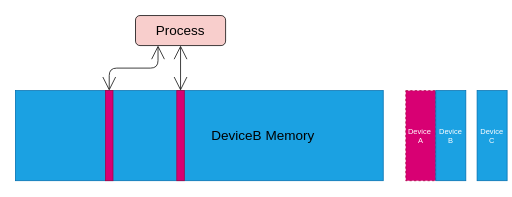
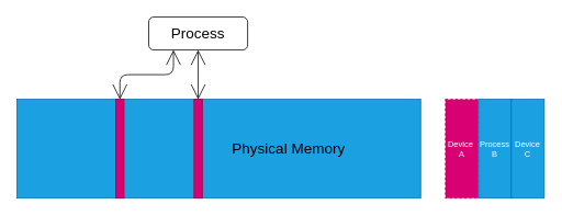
- <mxCell id="8" value="Process" style="rounded=1;whiteSpace=wrap;html=1;fontSize=18;fillColor=#f8cecc;" vertex="1" parent="1"><mxGeometry x="180" y="20" width="120" height="40" as="geometry" /></mxCell>
+ <mxCell id="8" value="Process" style="rounded=1;whiteSpace=wrap;html=1;fontSize=18;" vertex="1" parent="1"><mxGeometry x="180" y="20" width="120" height="40" as="geometry" /></mxCell>
- <mxCell id="11" value="DeviceB Memory" style="text;html=1;strokeColor=none;fillColor=none;align=center;verticalAlign=middle;whiteSpace=wrap;rounded=0;fontSize=18;" vertex="1" parent="1"><mxGeometry x="270" y="170" width="160" height="20" as="geometry" /></mxCell>
+ <mxCell id="11" value="Physical Memory" style="text;html=1;strokeColor=none;fillColor=none;align=center;verticalAlign=middle;whiteSpace=wrap;rounded=0;fontSize=18;" vertex="1" parent="1"><mxGeometry x="270" y="170" width="160" height="20" as="geometry" /></mxCell>
- <mxCell id="4" value="Device&lt;br style=&quot;font-size: 10px;&quot;&gt;B" style="rounded=0;whiteSpace=wrap;html=1;fontSize=10;fillColor=#1ba1e2;strokeColor=#006EAF;fontColor=#ffffff;" vertex="1" parent="1"><mxGeometry x="580" y="120" width="40" height="120" as="geometry" /></mxCell>
+ <mxCell id="4" value="Process&lt;br style=&quot;font-size: 10px;&quot;&gt;B" style="rounded=0;whiteSpace=wrap;html=1;fontSize=10;fillColor=#1ba1e2;strokeColor=#006EAF;fontColor=#ffffff;" vertex="1" parent="1"><mxGeometry x="580" y="120" width="40" height="120" as="geometry" /></mxCell>
- <mxCell id="5" value="Device&lt;br style=&quot;font-size: 10px;&quot;&gt;C" style="rounded=0;whiteSpace=wrap;html=1;fontSize=10;fillColor=#1ba1e2;strokeColor=#006EAF;fontColor=#ffffff;" vertex="1" parent="1"><mxGeometry x="635" y="120" width="40" height="120" as="geometry" /></mxCell>
+ <mxCell id="5" value="Device&lt;br style=&quot;font-size: 10px;&quot;&gt;C" style="rounded=0;whiteSpace=wrap;html=1;fontSize=10;fillColor=#1ba1e2;strokeColor=#006EAF;fontColor=#ffffff;" vertex="1" parent="1"><mxGeometry x="620" y="120" width="40" height="120" as="geometry" /></mxCell>
